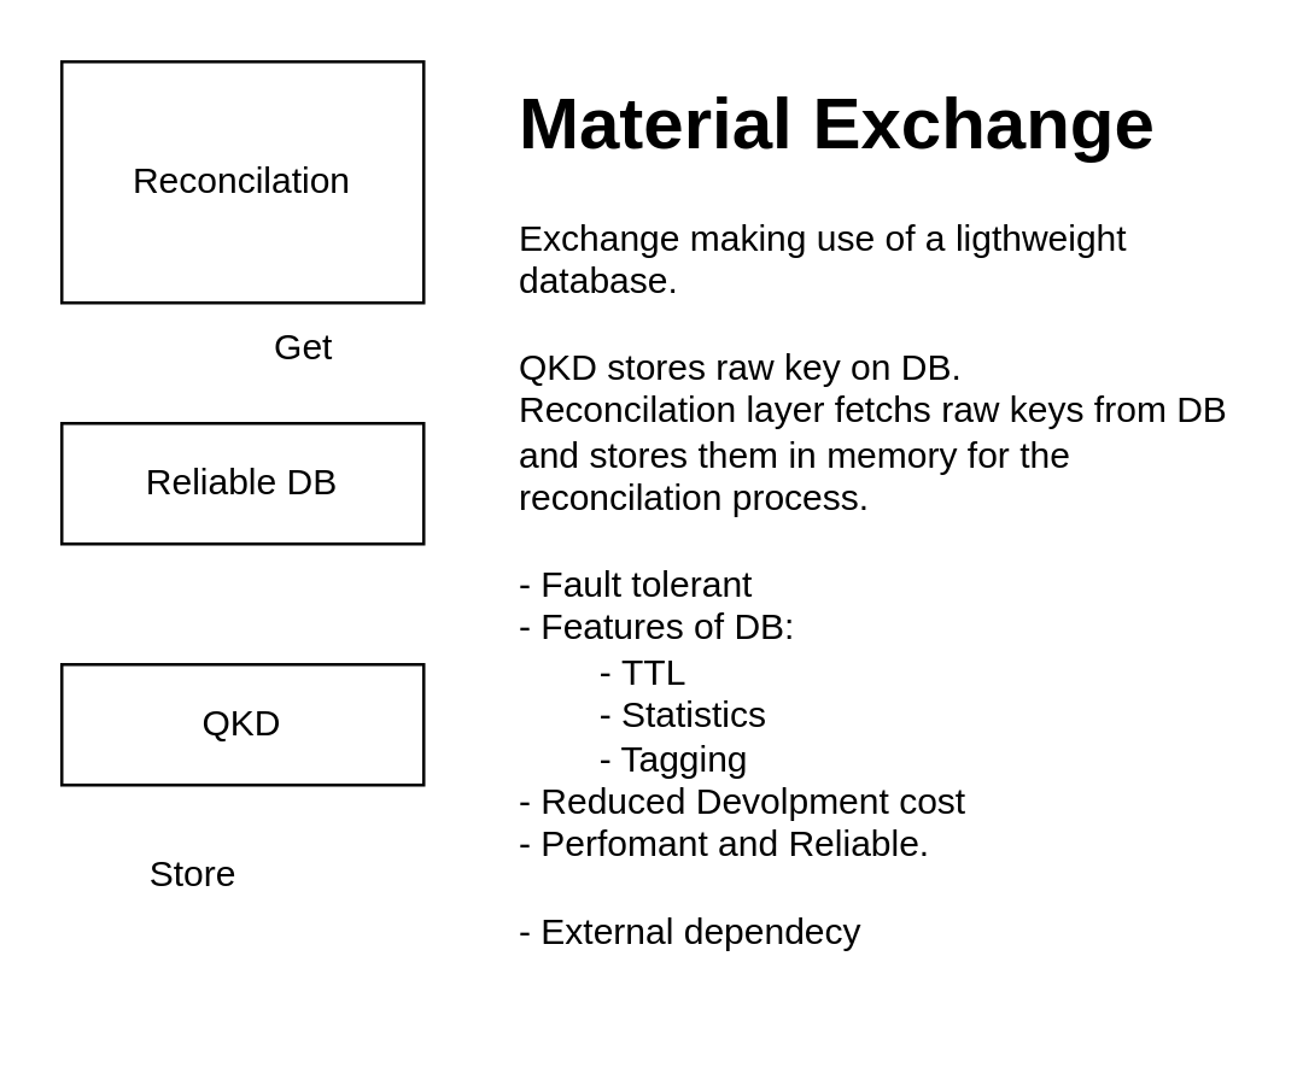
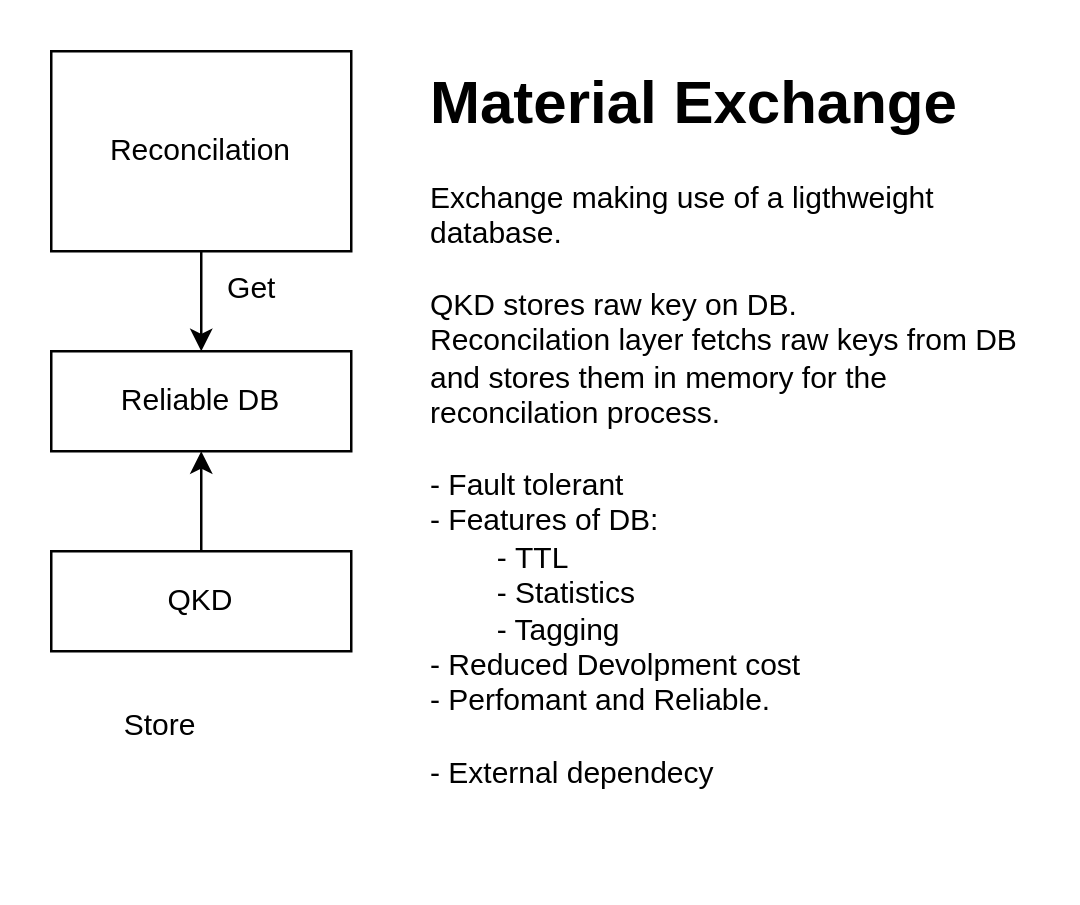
+ <mxCell id="6" value="" style="endArrow=classic;html=1;rounded=0;exitX=0.5;exitY=1;exitDx=0;exitDy=0;entryX=0.5;entryY=0;entryDx=0;entryDy=0;" parent="1" source="2" target="4" edge="1"><mxGeometry width="50" height="50" relative="1" as="geometry"><mxPoint x="60" y="190" as="sourcePoint" /><mxPoint x="110" y="140" as="targetPoint" /></mxGeometry></mxCell>
+ <mxCell id="5" value="" style="endArrow=classic;html=1;rounded=0;entryX=0.5;entryY=1;entryDx=0;entryDy=0;exitX=0.5;exitY=0;exitDx=0;exitDy=0;" parent="1" source="3" target="4" edge="1"><mxGeometry width="50" height="50" relative="1" as="geometry"><mxPoint x="70" y="220" as="sourcePoint" /><mxPoint x="120" y="170" as="targetPoint" /></mxGeometry></mxCell>
